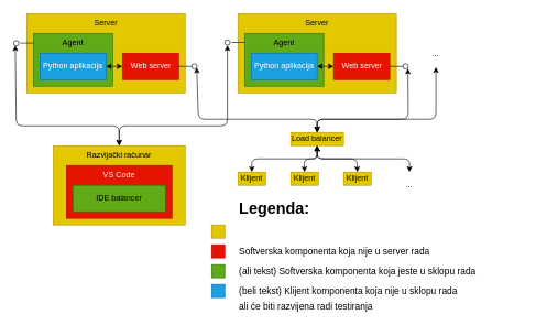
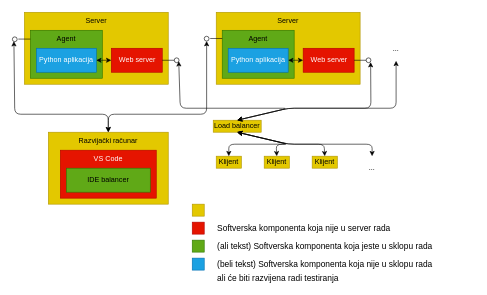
- <mxCell id="17" value="Load balancer" style="rounded=0;whiteSpace=wrap;html=1;fillColor=#e3c800;fontColor=#000000;strokeColor=#B09500;" parent="1" vertex="1"><mxGeometry x="440" y="200" width="80" height="20" as="geometry" /></mxCell>
+ <mxCell id="17" value="Load balancer" style="rounded=0;whiteSpace=wrap;html=1;fillColor=#e3c800;fontColor=#000000;strokeColor=#B09500;" parent="1" vertex="1"><mxGeometry x="355" y="200" width="80" height="20" as="geometry" /></mxCell>
- <mxCell id="51" value="&lt;font style=&quot;font-size: 24px;&quot;&gt;&lt;b&gt;Legenda:&lt;/b&gt;&lt;/font&gt;" style="text;html=1;strokeColor=none;fillColor=none;align=left;verticalAlign=middle;whiteSpace=wrap;rounded=0;fontSize=14;" parent="1" vertex="1"><mxGeometry x="360" y="300" width="400" height="30" as="geometry" /></mxCell>
- <mxCell id="50" value="(beli tekst) Klijent komponenta koja nije u sklopu rada" style="text;html=1;strokeColor=none;fillColor=none;align=left;verticalAlign=middle;whiteSpace=wrap;rounded=0;fontSize=14;" parent="1" vertex="1"><mxGeometry x="360" y="430" width="400" height="20" as="geometry" /></mxCell>
+ <mxCell id="50" value="(beli tekst) Softverska komponenta koja nije u sklopu rada" style="text;html=1;strokeColor=none;fillColor=none;align=left;verticalAlign=middle;whiteSpace=wrap;rounded=0;fontSize=14;" parent="1" vertex="1"><mxGeometry x="360" y="430" width="400" height="20" as="geometry" /></mxCell>
